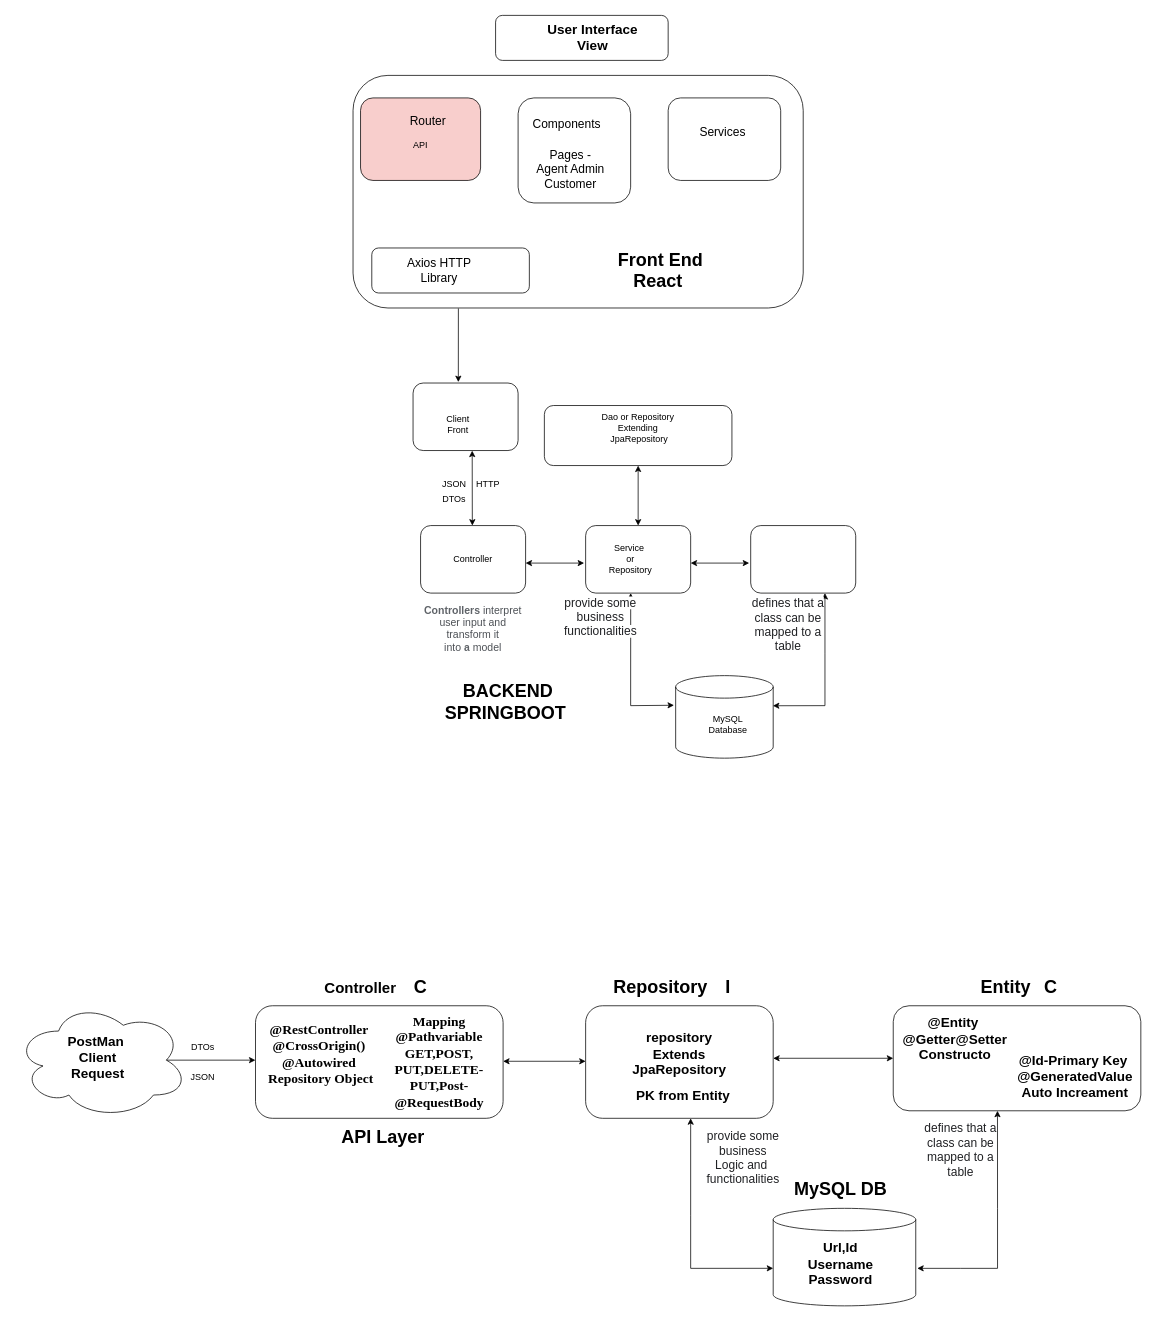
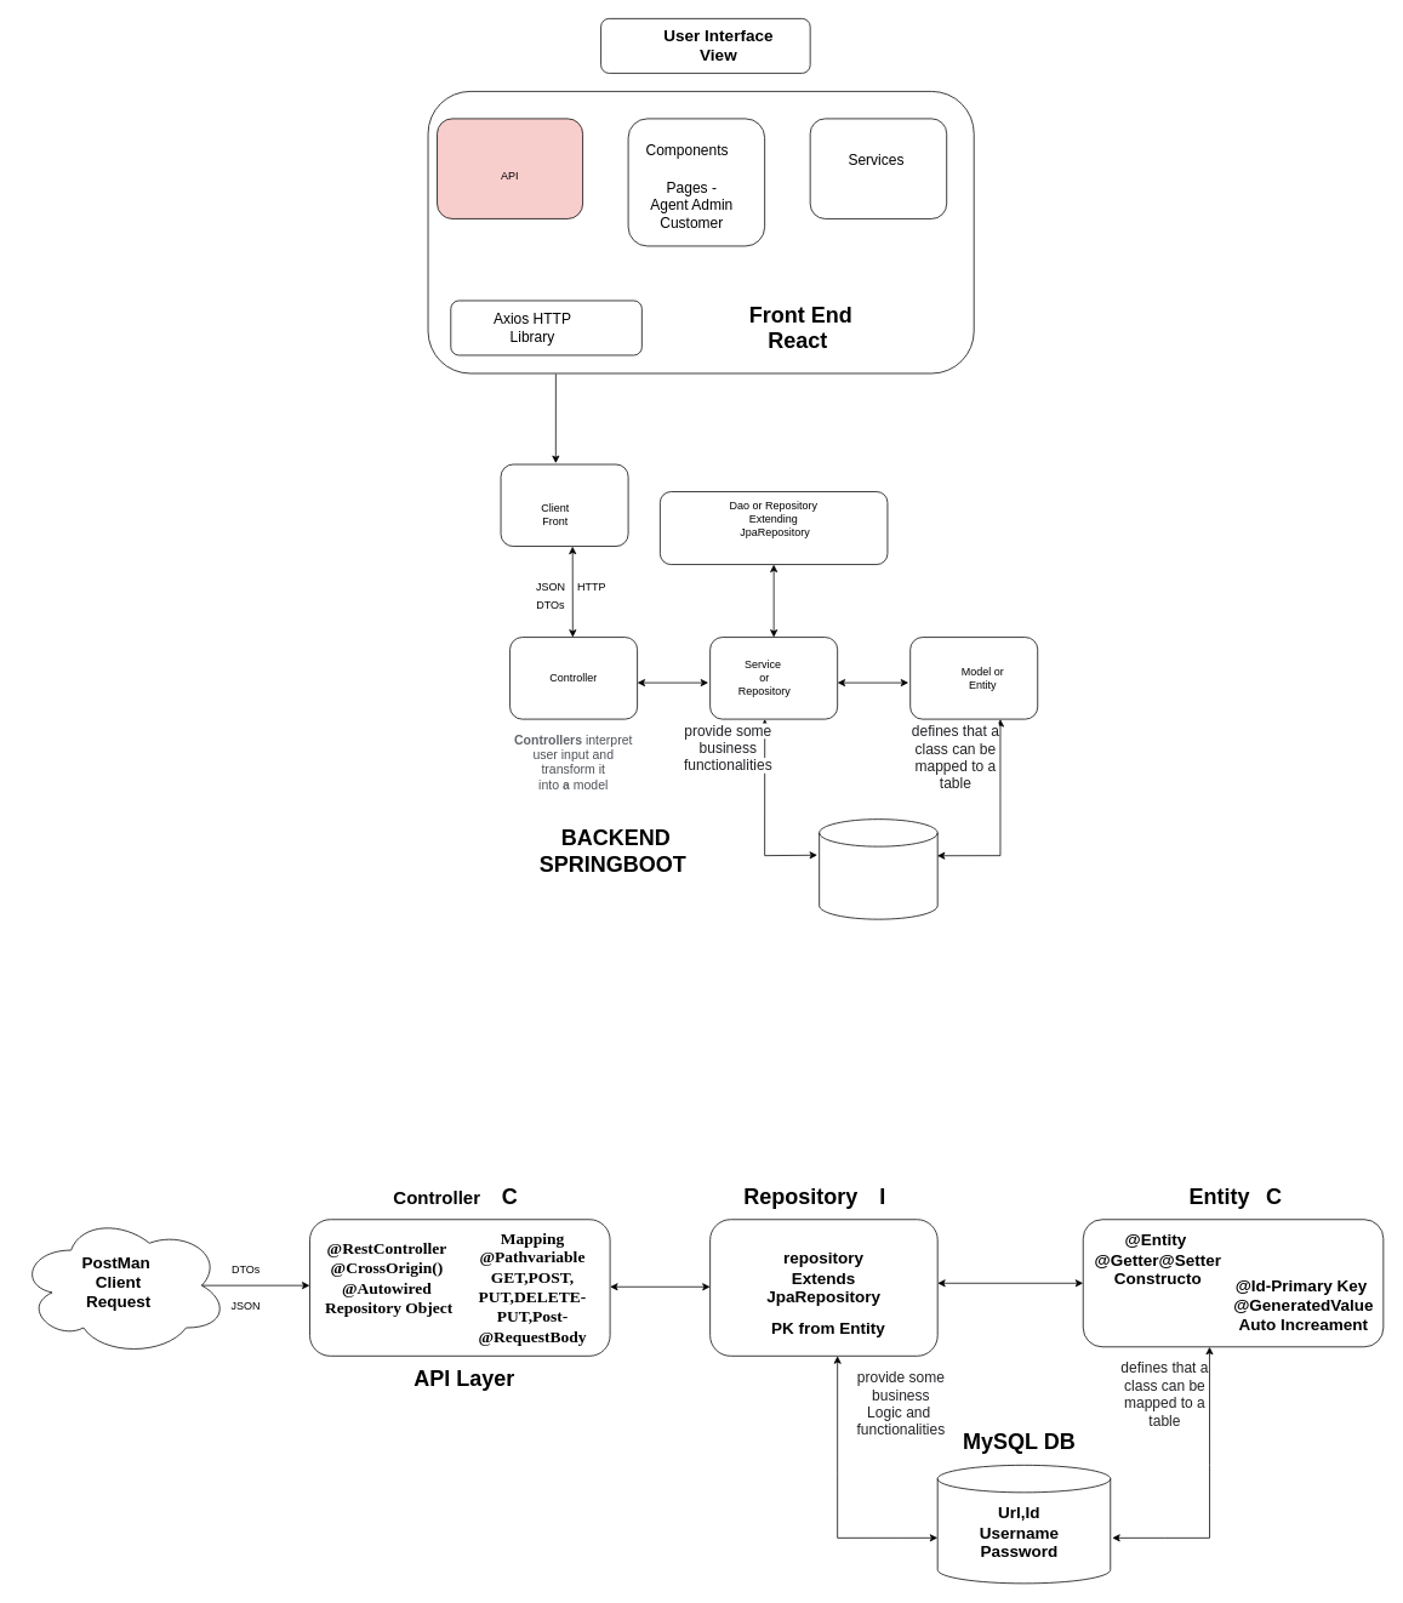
- <mxCell id="29" value="&lt;font style=&quot;font-size: 16px;&quot;&gt;Router&lt;/font&gt;" style="text;html=1;strokeColor=none;fillColor=none;align=center;verticalAlign=middle;whiteSpace=wrap;rounded=0;" parent="1" vertex="1"><mxGeometry x="540" y="145" width="60" height="30" as="geometry" /></mxCell>
+ <mxCell id="15" value="Model or Entity" style="text;html=1;strokeColor=none;fillColor=none;align=center;verticalAlign=middle;whiteSpace=wrap;rounded=0;" parent="1" vertex="1"><mxGeometry x="1050" y="730" width="60" height="30" as="geometry" /></mxCell>
- <mxCell id="16" value="MySQL&lt;br&gt;Database&lt;br&gt;" style="text;html=1;strokeColor=none;fillColor=none;align=center;verticalAlign=middle;whiteSpace=wrap;rounded=0;" parent="1" vertex="1"><mxGeometry x="940" y="950" width="60" height="30" as="geometry" /></mxCell>
